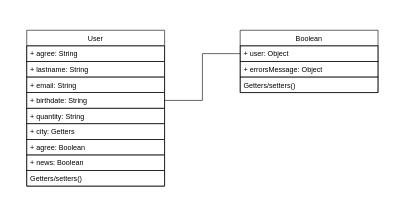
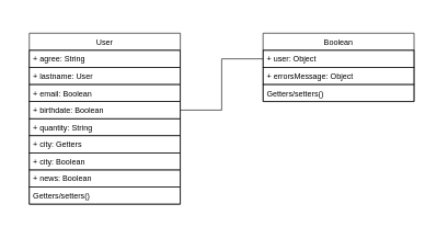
- <mxCell id="8" value="+ lastname: String&#10;" style="text;fillColor=none;align=left;verticalAlign=top;spacingLeft=4;spacingRight=4;overflow=hidden;rotatable=0;points=[[0,0.5],[1,0.5]];portConstraint=eastwest;fontColor=#000000;strokeColor=#000000;" parent="6" vertex="1"><mxGeometry y="52" width="230" height="26" as="geometry" /></mxCell>
+ <mxCell id="8" value="+ lastname: User&#10;" style="text;fillColor=none;align=left;verticalAlign=top;spacingLeft=4;spacingRight=4;overflow=hidden;rotatable=0;points=[[0,0.5],[1,0.5]];portConstraint=eastwest;fontColor=#000000;strokeColor=#000000;" parent="6" vertex="1"><mxGeometry y="52" width="230" height="26" as="geometry" /></mxCell>
- <mxCell id="9" value="+ email: String&#10;" style="text;fillColor=none;align=left;verticalAlign=top;spacingLeft=4;spacingRight=4;overflow=hidden;rotatable=0;points=[[0,0.5],[1,0.5]];portConstraint=eastwest;fontColor=#000000;strokeColor=#000000;" parent="6" vertex="1"><mxGeometry y="78" width="230" height="26" as="geometry" /></mxCell>
+ <mxCell id="9" value="+ email: Boolean&#10;" style="text;fillColor=none;align=left;verticalAlign=top;spacingLeft=4;spacingRight=4;overflow=hidden;rotatable=0;points=[[0,0.5],[1,0.5]];portConstraint=eastwest;fontColor=#000000;strokeColor=#000000;" parent="6" vertex="1"><mxGeometry y="78" width="230" height="26" as="geometry" /></mxCell>
- <mxCell id="10" value="+ birthdate: String&#10;" style="text;fillColor=none;align=left;verticalAlign=top;spacingLeft=4;spacingRight=4;overflow=hidden;rotatable=0;points=[[0,0.5],[1,0.5]];portConstraint=eastwest;fontColor=#000000;strokeColor=#000000;" parent="6" vertex="1"><mxGeometry y="104" width="230" height="26" as="geometry" /></mxCell>
+ <mxCell id="10" value="+ birthdate: Boolean&#10;" style="text;fillColor=none;align=left;verticalAlign=top;spacingLeft=4;spacingRight=4;overflow=hidden;rotatable=0;points=[[0,0.5],[1,0.5]];portConstraint=eastwest;fontColor=#000000;strokeColor=#000000;" parent="6" vertex="1"><mxGeometry y="104" width="230" height="26" as="geometry" /></mxCell>
- <mxCell id="13" value="+ agree: Boolean&#10;" style="text;fillColor=none;align=left;verticalAlign=top;spacingLeft=4;spacingRight=4;overflow=hidden;rotatable=0;points=[[0,0.5],[1,0.5]];portConstraint=eastwest;fontColor=#000000;strokeColor=#000000;" parent="6" vertex="1"><mxGeometry y="182" width="230" height="26" as="geometry" /></mxCell>
+ <mxCell id="13" value="+ city: Boolean&#10;" style="text;fillColor=none;align=left;verticalAlign=top;spacingLeft=4;spacingRight=4;overflow=hidden;rotatable=0;points=[[0,0.5],[1,0.5]];portConstraint=eastwest;fontColor=#000000;strokeColor=#000000;" parent="6" vertex="1"><mxGeometry y="182" width="230" height="26" as="geometry" /></mxCell>
